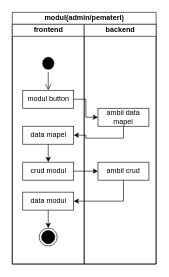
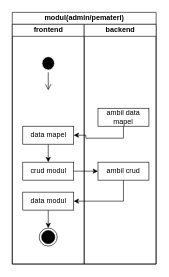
- <mxCell id="6" value="modul button" style="html=1;whiteSpace=wrap;" parent="3" vertex="1"><mxGeometry x="17.5" y="110" width="85" height="30" as="geometry" /></mxCell>
- <mxCell id="16" style="edgeStyle=orthogonalEdgeStyle;rounded=0;orthogonalLoop=1;jettySize=auto;html=1;exitX=1;exitY=0.5;exitDx=0;exitDy=0;entryX=0;entryY=0.5;entryDx=0;entryDy=0;" parent="2" source="6" target="14" edge="1"><mxGeometry relative="1" as="geometry" /></mxCell>
